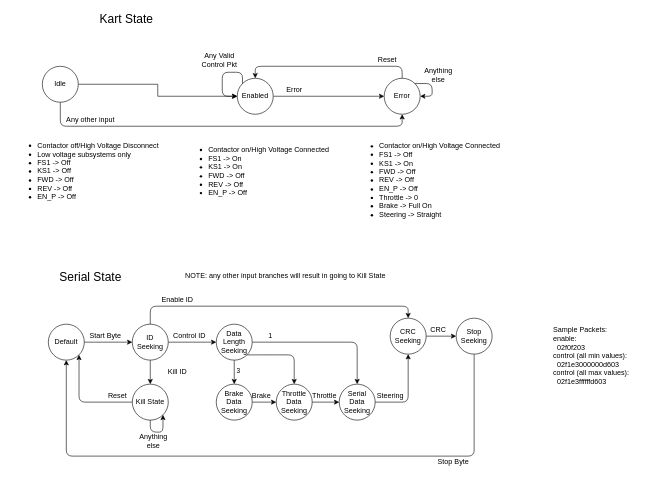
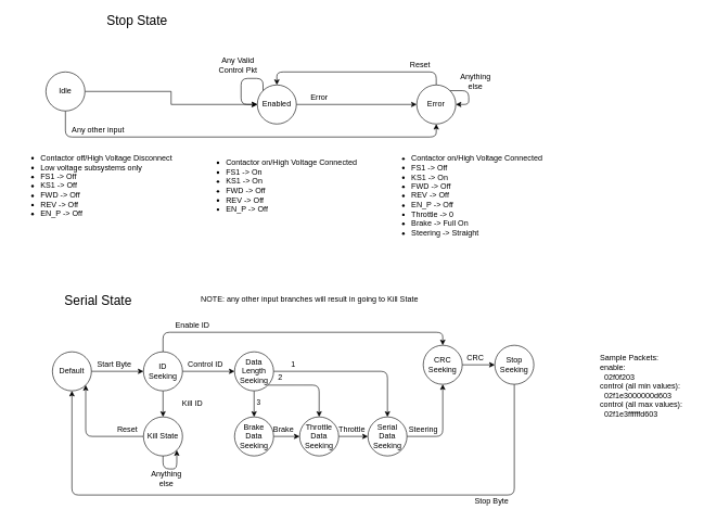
- <mxCell id="18" value="&lt;font style=&quot;font-size: 20px&quot;&gt;Kart State&lt;/font&gt;" style="text;html=1;align=center;verticalAlign=middle;resizable=0;points=[];autosize=1;" parent="1" vertex="1"><mxGeometry x="160" y="20" width="100" height="20" as="geometry" /></mxCell>
+ <mxCell id="18" value="&lt;font style=&quot;font-size: 20px&quot;&gt;Stop State&lt;/font&gt;" style="text;html=1;align=center;verticalAlign=middle;resizable=0;points=[];autosize=1;" parent="1" vertex="1"><mxGeometry x="160" y="20" width="100" height="20" as="geometry" /></mxCell>
+ <mxCell id="47" value="2" style="text;html=1;align=center;verticalAlign=middle;resizable=0;points=[];autosize=1;" parent="1" vertex="1"><mxGeometry x="420" y="570" width="20" height="20" as="geometry" /></mxCell>
